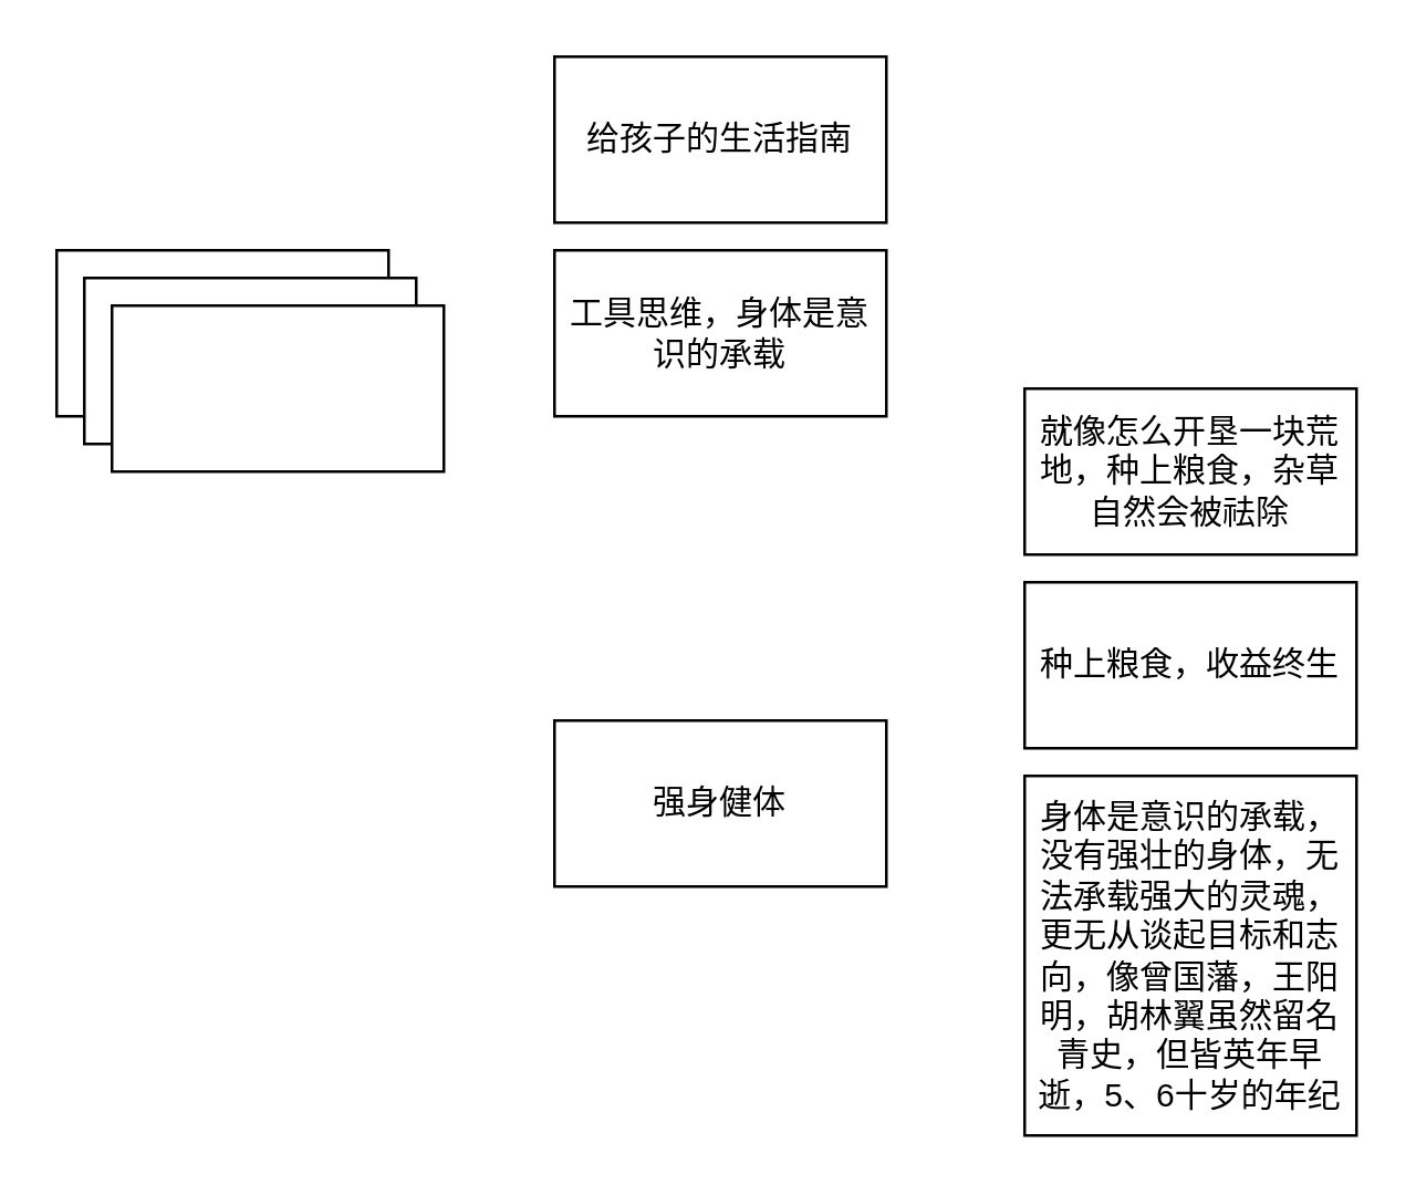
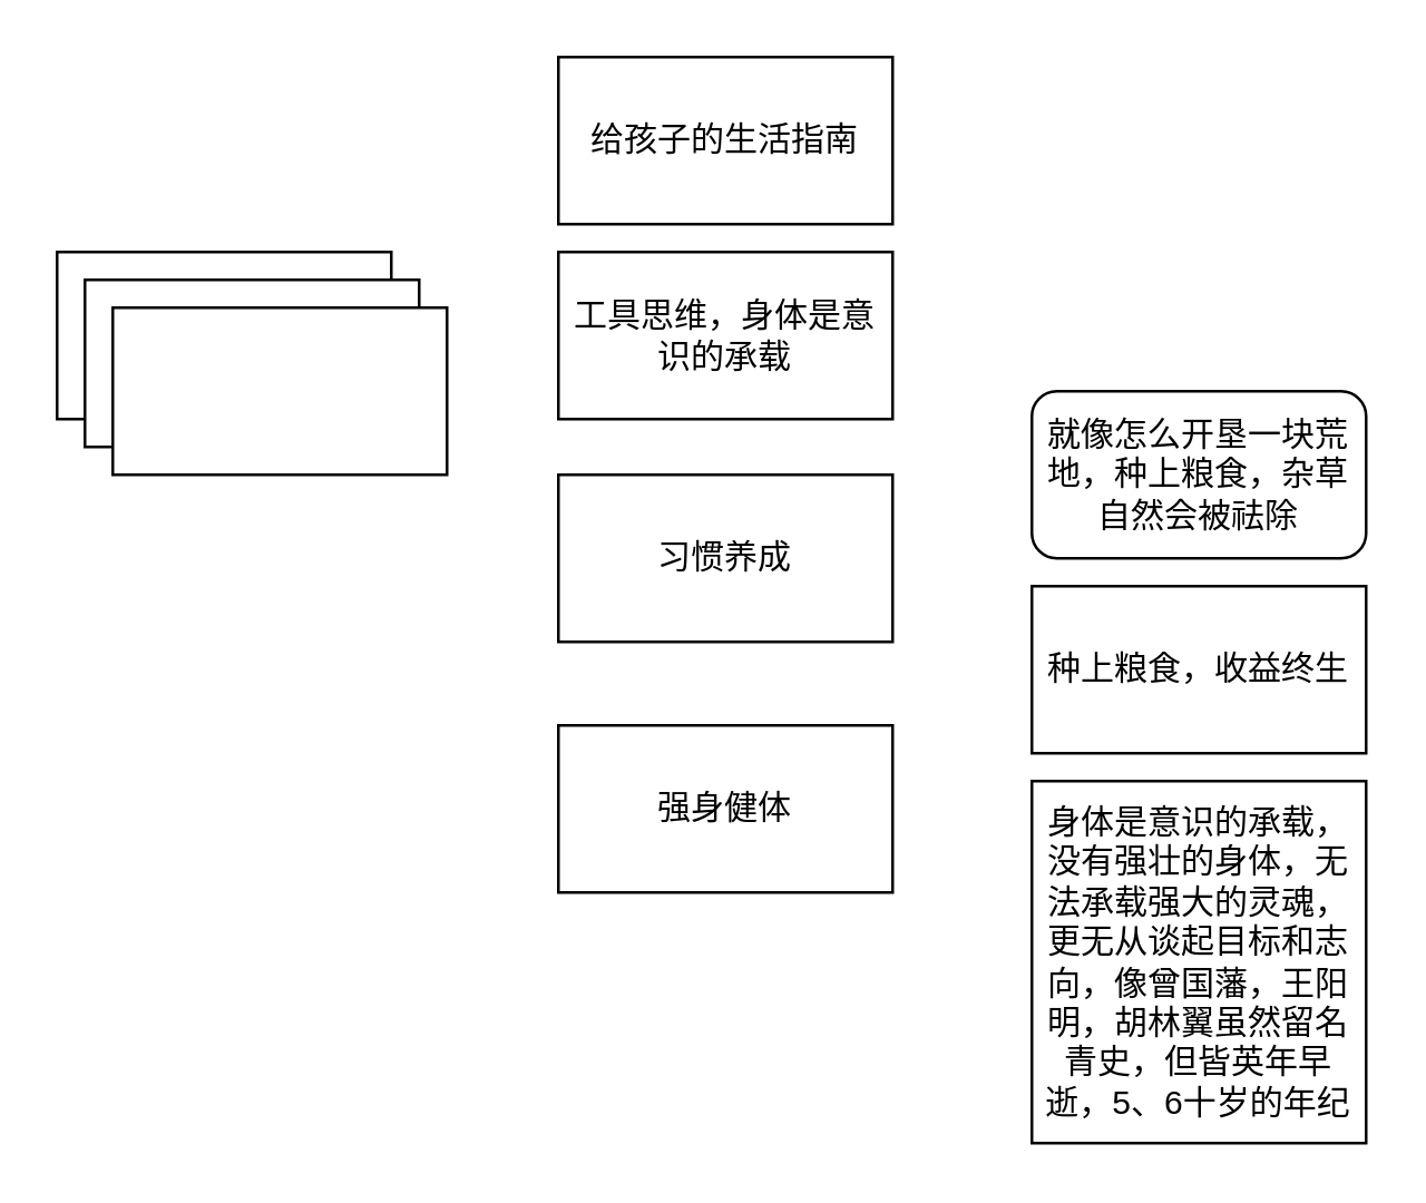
- <mxCell id="11" value="就像怎么开垦一块荒地，种上粮食，杂草自然会被祛除" style="rounded=0;whiteSpace=wrap;html=1;" vertex="1" parent="1"><mxGeometry x="370" y="140" width="120" height="60" as="geometry" /></mxCell>
+ <mxCell id="11" value="就像怎么开垦一块荒地，种上粮食，杂草自然会被祛除" style="whiteSpace=wrap;html=1;rounded=1;" vertex="1" parent="1"><mxGeometry x="370" y="140" width="120" height="60" as="geometry" /></mxCell>
+ <mxCell id="5" value="习惯养成" style="rounded=0;whiteSpace=wrap;html=1;" vertex="1" parent="1"><mxGeometry x="200" y="170" width="120" height="60" as="geometry" /></mxCell>
